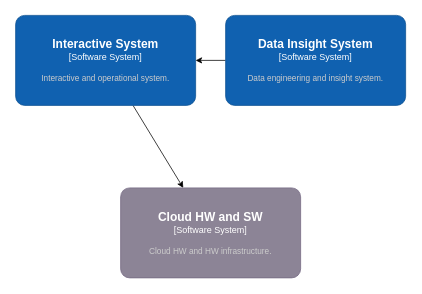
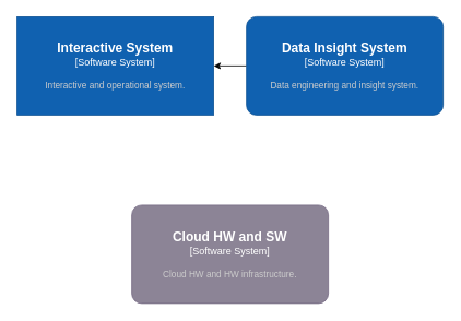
- <mxCell id="3" value="&lt;font style=&quot;font-size: 16px&quot;&gt;&lt;b&gt;Interactive System&lt;/b&gt;&lt;/font&gt;&lt;div&gt;[Software System]&lt;/div&gt;&lt;br&gt;&lt;div&gt;&lt;font style=&quot;font-size: 11px&quot;&gt;&lt;font color=&quot;#cccccc&quot;&gt;Interactive and operational system.&lt;/font&gt;&lt;/div&gt;" style="rounded=1;whiteSpace=wrap;html=1;labelBackgroundColor=none;fillColor=#1061B0;fontColor=#ffffff;align=center;arcSize=10;strokeColor=#0D5091;metaEdit=1;resizable=0;points=[[0.25,0,0],[0.5,0,0],[0.75,0,0],[1,0.25,0],[1,0.5,0],[1,0.75,0],[0.75,1,0],[0.5,1,0],[0.25,1,0],[0,0.75,0],[0,0.5,0],[0,0.25,0]];" vertex="1" parent="1"><mxGeometry x="20" y="20" width="240" height="120" as="geometry" /></mxCell>
+ <mxCell id="3" value="&lt;font style=&quot;font-size: 16px&quot;&gt;&lt;b&gt;Interactive System&lt;/b&gt;&lt;/font&gt;&lt;div&gt;[Software System]&lt;/div&gt;&lt;br&gt;&lt;div&gt;&lt;font style=&quot;font-size: 11px&quot;&gt;&lt;font color=&quot;#cccccc&quot;&gt;Interactive and operational system.&lt;/font&gt;&lt;/div&gt;" style="whiteSpace=wrap;html=1;labelBackgroundColor=none;fillColor=#1061B0;fontColor=#ffffff;align=center;arcSize=10;strokeColor=#0D5091;metaEdit=1;resizable=0;points=[[0.25,0,0],[0.5,0,0],[0.75,0,0],[1,0.25,0],[1,0.5,0],[1,0.75,0],[0.75,1,0],[0.5,1,0],[0.25,1,0],[0,0.75,0],[0,0.5,0],[0,0.25,0]];rounded=0;" vertex="1" parent="1"><mxGeometry x="20" y="20" width="240" height="120" as="geometry" /></mxCell>
- <mxCell id="2" style="edgeStyle=none;rounded=0;orthogonalLoop=1;jettySize=auto;html=1;" edge="1" parent="1" source="3" target="6"><mxGeometry relative="1" as="geometry" /></mxCell>
